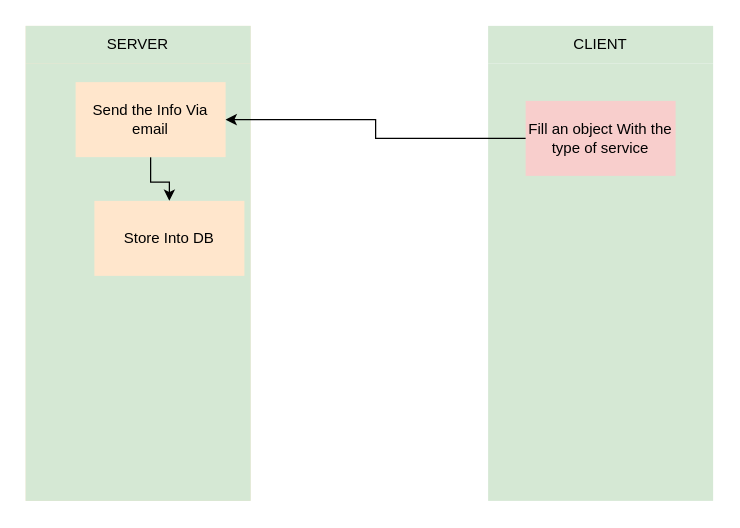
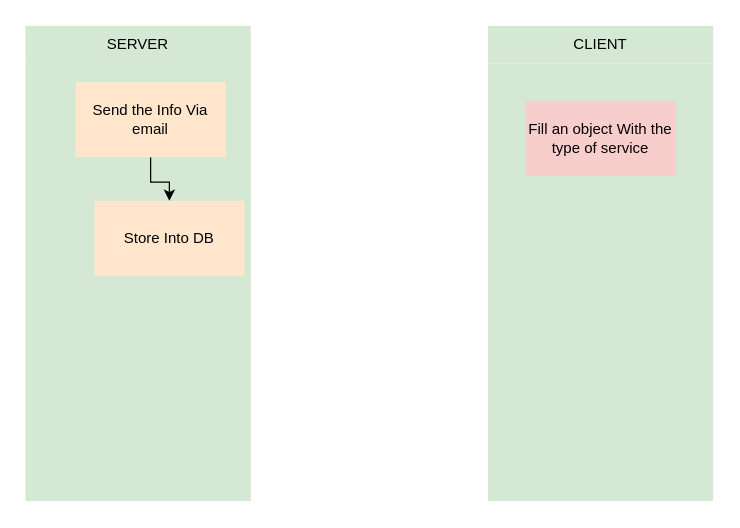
- <mxCell id="12" style="edgeStyle=orthogonalEdgeStyle;rounded=0;orthogonalLoop=1;jettySize=auto;html=1;" edge="1" parent="1" source="11" target="6"><mxGeometry relative="1" as="geometry" /></mxCell>
